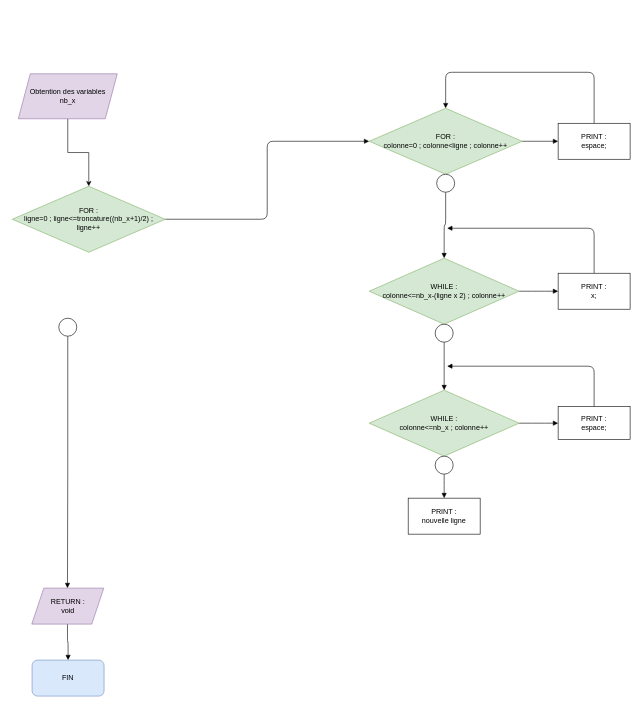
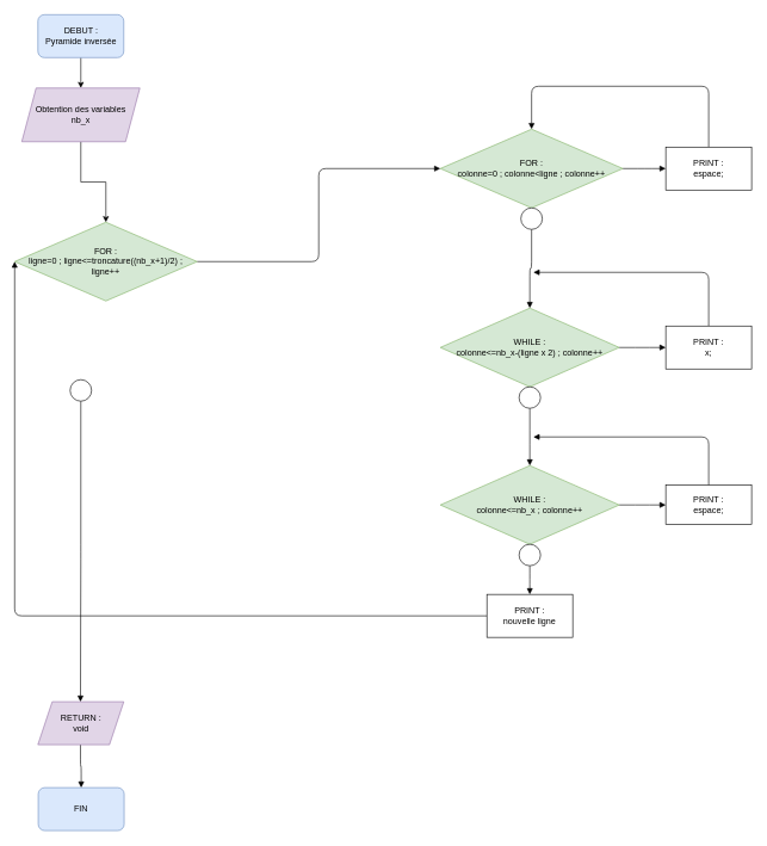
+ <mxCell id="3" value="DEBUT :&lt;br&gt;Pyramide inversée" style="rounded=1;whiteSpace=wrap;html=1;fillColor=#dae8fc;strokeColor=#6c8ebf;" vertex="1" parent="1"><mxGeometry x="52.5" y="20" width="120" height="60" as="geometry" /></mxCell>
+ <mxCell id="2" style="edgeStyle=orthogonalEdgeStyle;rounded=0;orthogonalLoop=1;jettySize=auto;html=1;entryX=0.5;entryY=0;entryDx=0;entryDy=0;" edge="1" parent="1" source="3" target="5"><mxGeometry relative="1" as="geometry"><mxPoint x="115" y="130" as="targetPoint" /></mxGeometry></mxCell>
+ <mxCell id="30" style="edgeStyle=elbowEdgeStyle;rounded=1;orthogonalLoop=1;jettySize=auto;elbow=vertical;html=1;exitX=0;exitY=0.5;exitDx=0;exitDy=0;entryX=0;entryY=0.5;entryDx=0;entryDy=0;endArrow=block;endFill=1;strokeColor=#000000;" edge="1" parent="1" source="31" target="7"><mxGeometry relative="1" as="geometry"><Array as="points"><mxPoint x="315" y="860" /></Array></mxGeometry></mxCell>
